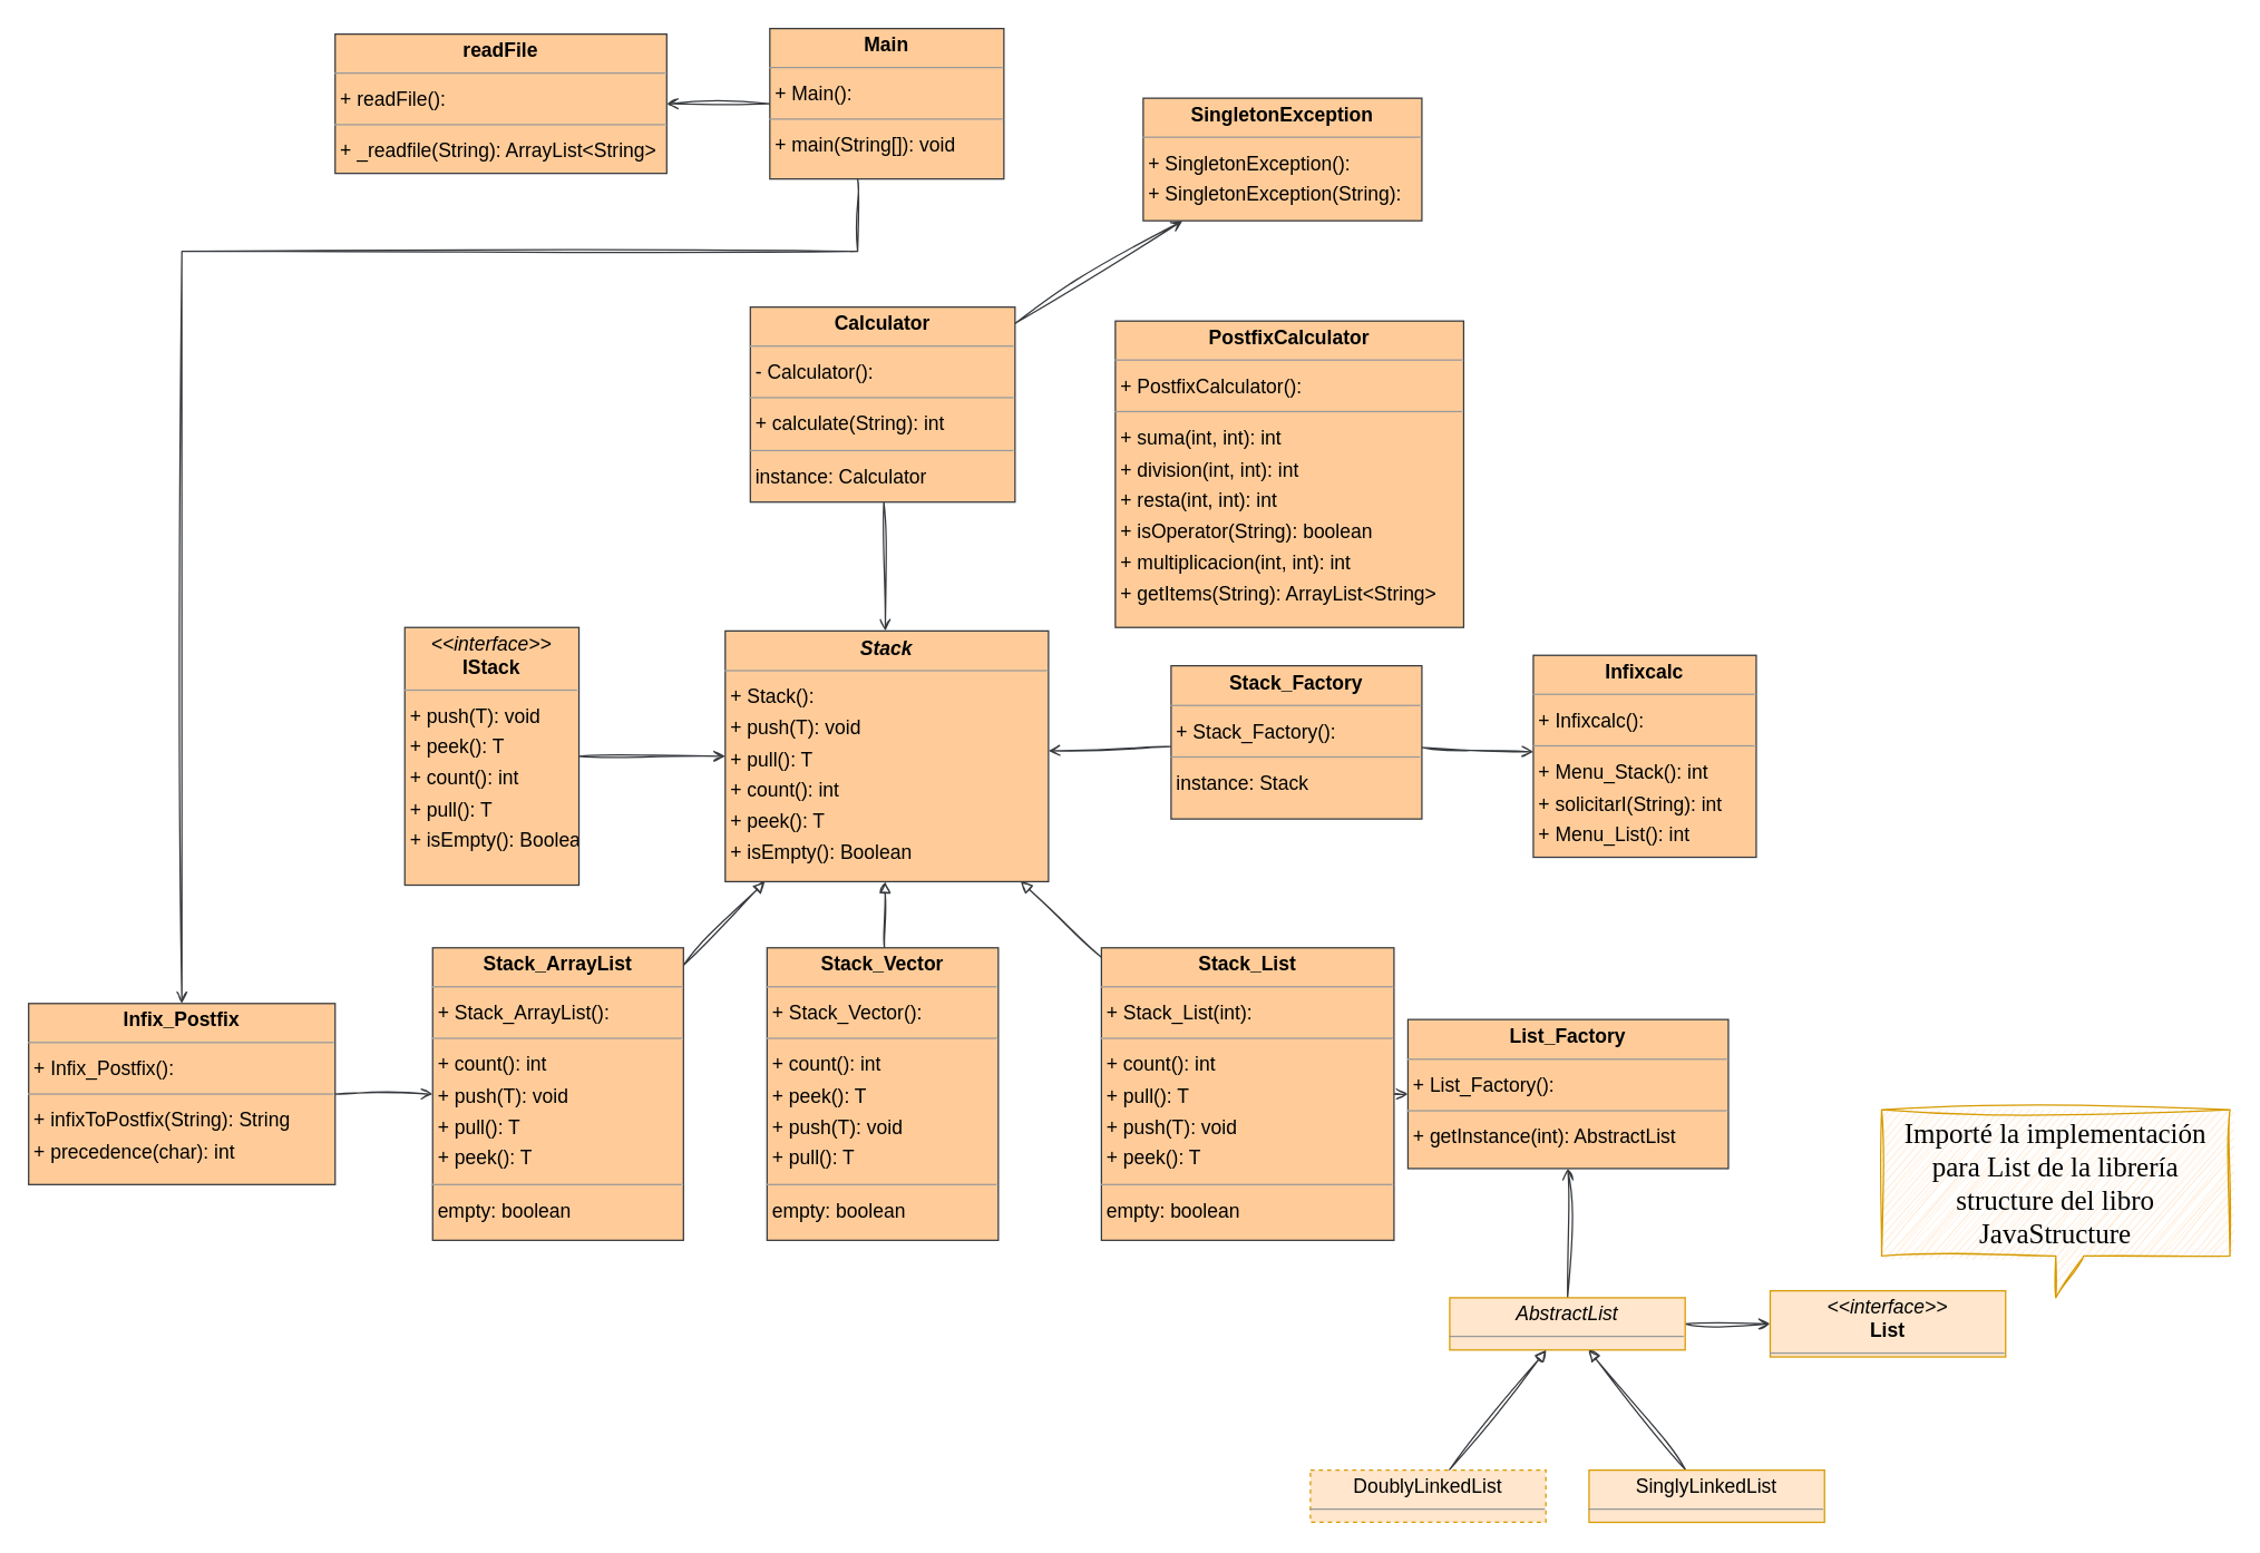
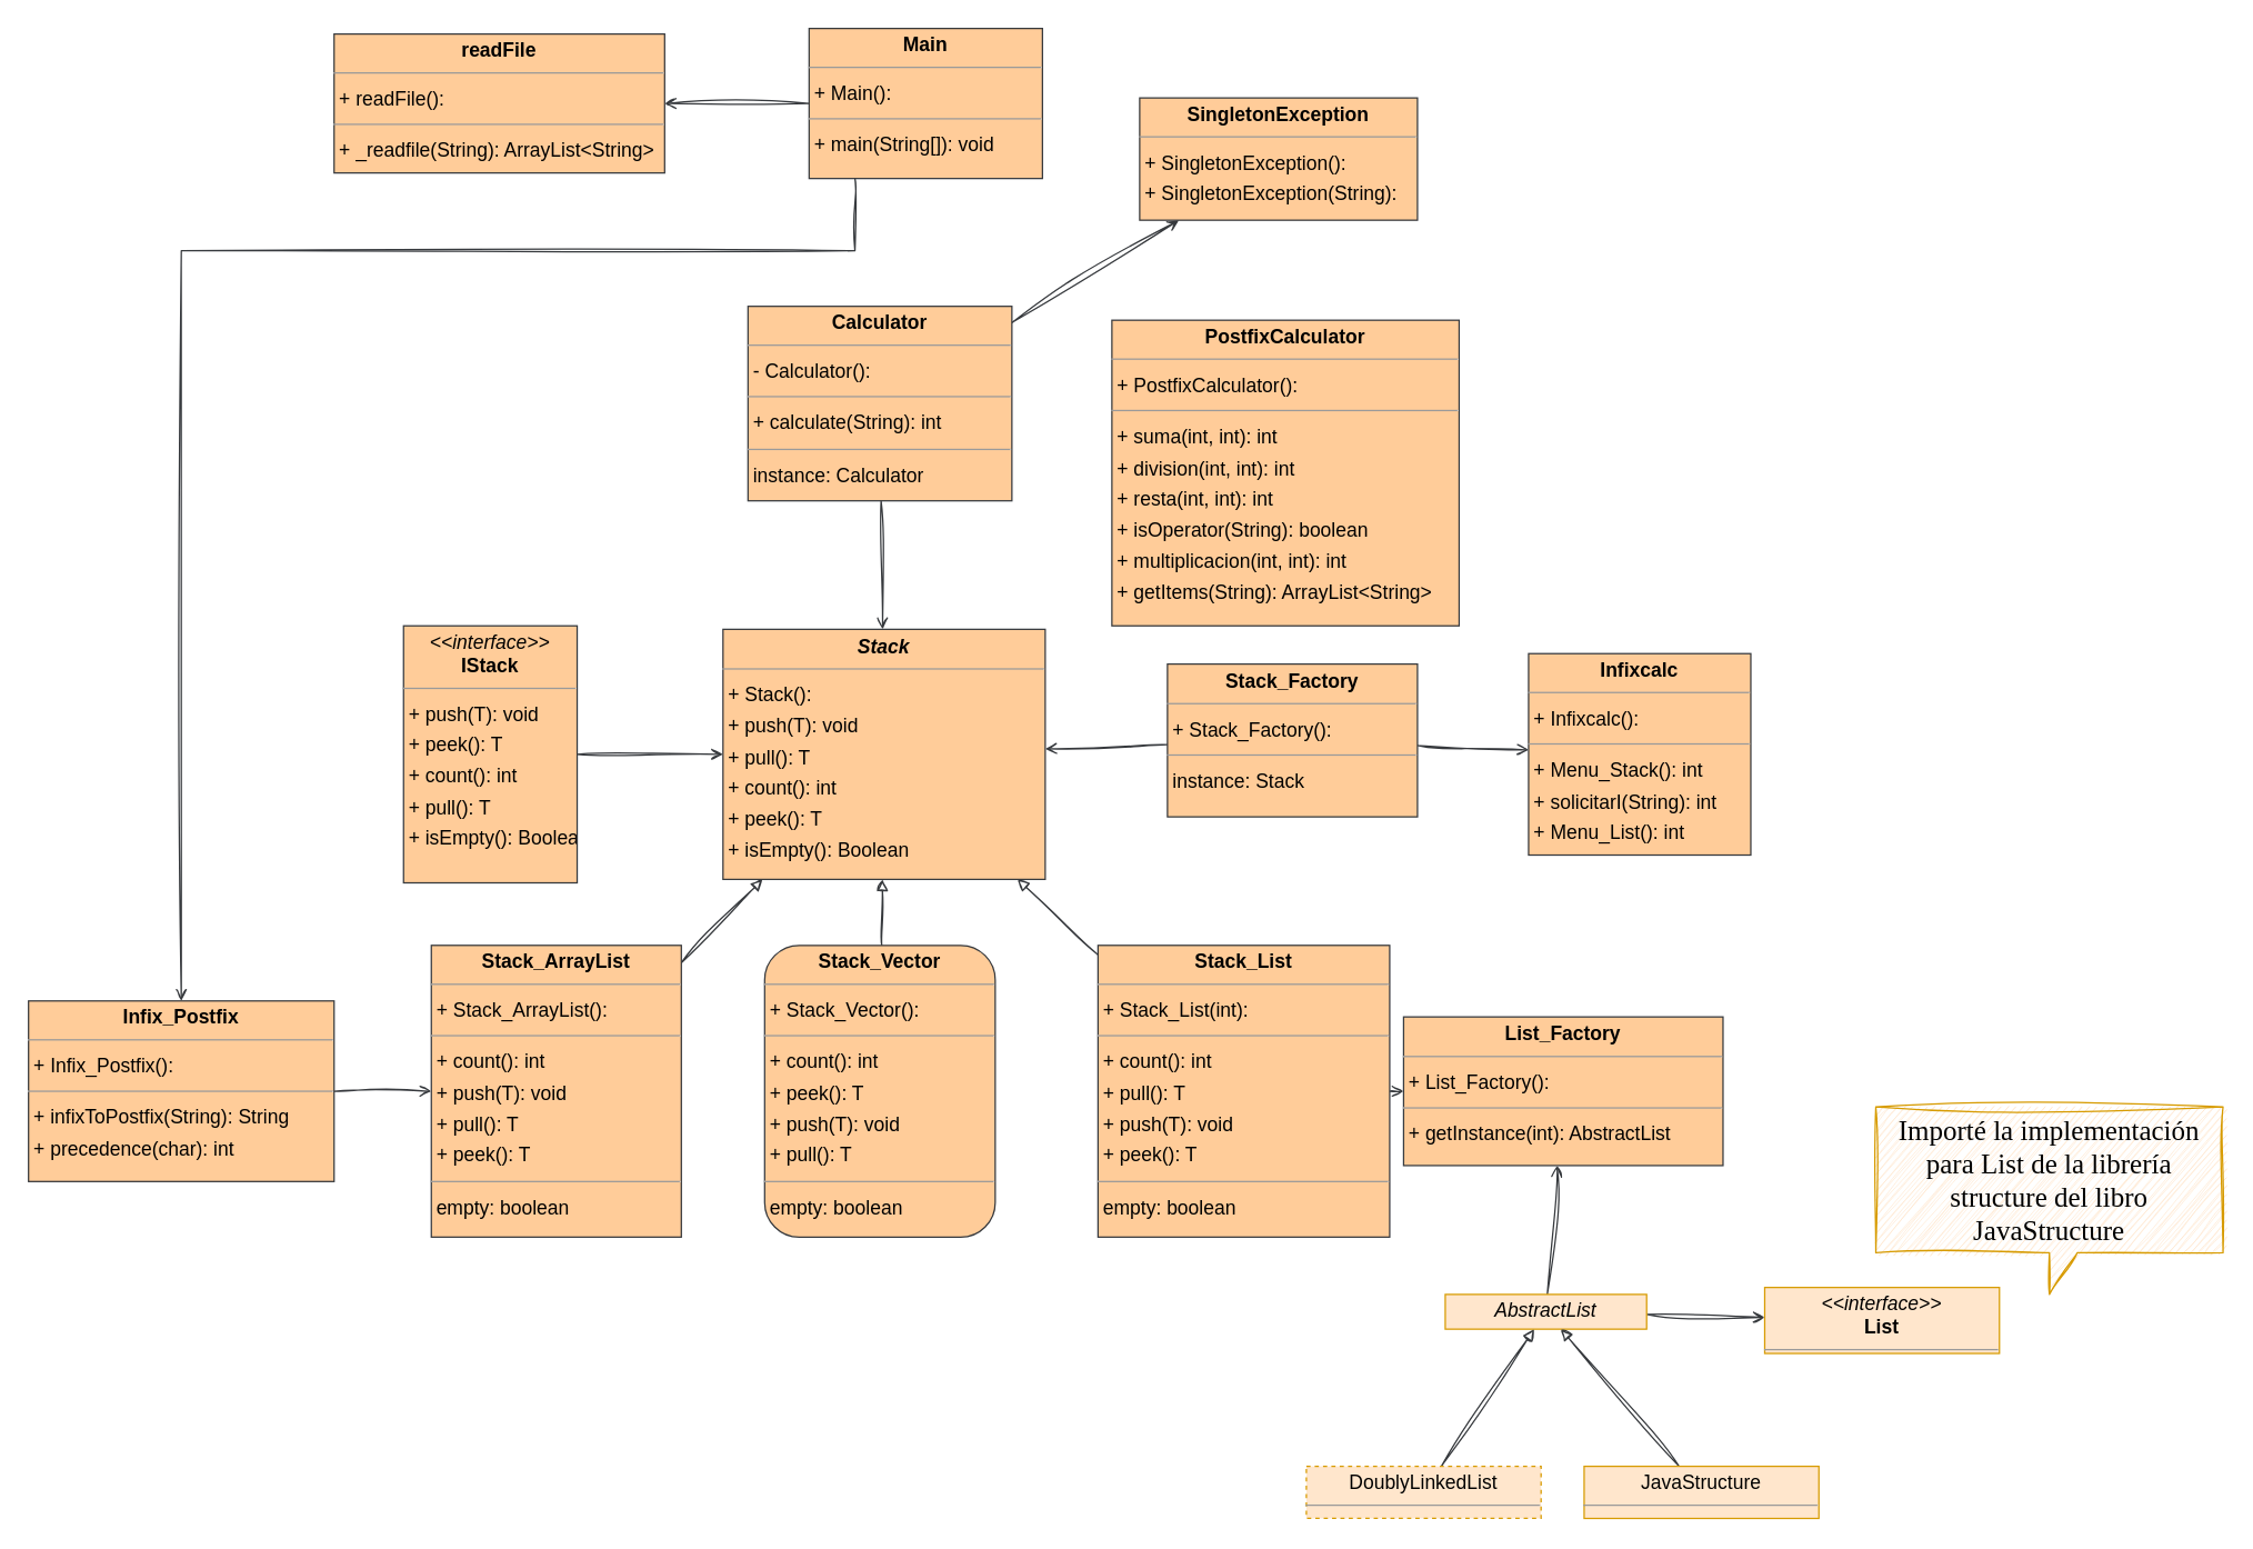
- <mxCell id="14" value="&lt;p style=&quot;margin:0px;margin-top:4px;text-align:center;&quot;&gt;&lt;b&gt;Main&lt;/b&gt;&lt;/p&gt;&lt;hr size=&quot;1&quot;/&gt;&lt;p style=&quot;margin:0 0 0 4px;line-height:1.6;&quot;&gt;+ Main(): &lt;/p&gt;&lt;hr size=&quot;1&quot;/&gt;&lt;p style=&quot;margin:0 0 0 4px;line-height:1.6;&quot;&gt;+ main(String[]): void&lt;/p&gt;" style="verticalAlign=top;align=left;overflow=fill;fontSize=14;fontFamily=Helvetica;html=1;rounded=0;shadow=0;comic=0;labelBackgroundColor=none;strokeWidth=1;fillColor=#ffcc99;strokeColor=#36393d;" parent="1" vertex="1"><mxGeometry x="552" y="20" width="168" height="108" as="geometry" /></mxCell>
+ <mxCell id="14" value="&lt;p style=&quot;margin:0px;margin-top:4px;text-align:center;&quot;&gt;&lt;b&gt;Main&lt;/b&gt;&lt;/p&gt;&lt;hr size=&quot;1&quot;/&gt;&lt;p style=&quot;margin:0 0 0 4px;line-height:1.6;&quot;&gt;+ Main(): &lt;/p&gt;&lt;hr size=&quot;1&quot;/&gt;&lt;p style=&quot;margin:0 0 0 4px;line-height:1.6;&quot;&gt;+ main(String[]): void&lt;/p&gt;" style="verticalAlign=top;align=left;overflow=fill;fontSize=14;fontFamily=Helvetica;html=1;rounded=0;shadow=0;comic=0;labelBackgroundColor=none;strokeWidth=1;fillColor=#ffcc99;strokeColor=#36393d;" parent="1" vertex="1"><mxGeometry x="582" y="20" width="168" height="108" as="geometry" /></mxCell>
- <mxCell id="27" value="&lt;p style=&quot;margin:0px;margin-top:4px;text-align:center;&quot;&gt;&lt;b&gt;Stack_Vector&lt;T&gt;&lt;/b&gt;&lt;/p&gt;&lt;hr size=&quot;1&quot;/&gt;&lt;p style=&quot;margin:0 0 0 4px;line-height:1.6;&quot;&gt;+ Stack_Vector(): &lt;/p&gt;&lt;hr size=&quot;1&quot;/&gt;&lt;p style=&quot;margin:0 0 0 4px;line-height:1.6;&quot;&gt;+ count(): int&lt;br/&gt;+ peek(): T&lt;br/&gt;+ push(T): void&lt;br/&gt;+ pull(): T&lt;/p&gt;&lt;hr size=&quot;1&quot;/&gt;&lt;p style=&quot;margin:0 0 0 4px;line-height:1.6;&quot;&gt; empty: boolean&lt;/p&gt;" style="verticalAlign=top;align=left;overflow=fill;fontSize=14;fontFamily=Helvetica;html=1;rounded=0;shadow=0;comic=0;labelBackgroundColor=none;strokeWidth=1;fillColor=#ffcc99;strokeColor=#36393d;" parent="1" vertex="1"><mxGeometry x="550" y="680" width="166" height="210" as="geometry" /></mxCell>
+ <mxCell id="27" value="&lt;p style=&quot;margin:0px;margin-top:4px;text-align:center;&quot;&gt;&lt;b&gt;Stack_Vector&lt;T&gt;&lt;/b&gt;&lt;/p&gt;&lt;hr size=&quot;1&quot;/&gt;&lt;p style=&quot;margin:0 0 0 4px;line-height:1.6;&quot;&gt;+ Stack_Vector(): &lt;/p&gt;&lt;hr size=&quot;1&quot;/&gt;&lt;p style=&quot;margin:0 0 0 4px;line-height:1.6;&quot;&gt;+ count(): int&lt;br/&gt;+ peek(): T&lt;br/&gt;+ push(T): void&lt;br/&gt;+ pull(): T&lt;/p&gt;&lt;hr size=&quot;1&quot;/&gt;&lt;p style=&quot;margin:0 0 0 4px;line-height:1.6;&quot;&gt; empty: boolean&lt;/p&gt;" style="verticalAlign=top;align=left;overflow=fill;fontSize=14;fontFamily=Helvetica;html=1;shadow=0;comic=0;labelBackgroundColor=none;strokeWidth=1;fillColor=#ffcc99;strokeColor=#36393d;rounded=1;" parent="1" vertex="1"><mxGeometry x="550" y="680" width="166" height="210" as="geometry" /></mxCell>
- <mxCell id="30" value="&lt;p style=&quot;margin:0px;margin-top:4px;text-align:center;&quot;&gt;&lt;i&gt;AbstractList&lt;/i&gt;&lt;/p&gt;&lt;hr size=&quot;1&quot;&gt;&lt;p style=&quot;margin:0 0 0 4px;line-height:1.6;&quot;&gt;&lt;br&gt;&lt;/p&gt;" style="verticalAlign=top;align=left;overflow=fill;fontSize=14;fontFamily=Helvetica;html=1;rounded=0;shadow=0;comic=0;labelBackgroundColor=none;strokeWidth=1;fillColor=#ffe6cc;strokeColor=#d79b00;" vertex="1" parent="1"><mxGeometry x="1040" y="931.25" width="169" height="37.5" as="geometry" /></mxCell>
+ <mxCell id="30" value="&lt;p style=&quot;margin:0px;margin-top:4px;text-align:center;&quot;&gt;&lt;i&gt;AbstractList&lt;/i&gt;&lt;/p&gt;&lt;hr size=&quot;1&quot;&gt;&lt;p style=&quot;margin:0 0 0 4px;line-height:1.6;&quot;&gt;&lt;br&gt;&lt;/p&gt;" style="verticalAlign=top;align=left;overflow=fill;fontSize=14;fontFamily=Helvetica;html=1;rounded=0;shadow=0;comic=0;labelBackgroundColor=none;strokeWidth=1;fillColor=#ffe6cc;strokeColor=#d79b00;" vertex="1" parent="1"><mxGeometry x="1040" y="931.25" width="145" height="25" as="geometry" /></mxCell>
- <mxCell id="35" value="&lt;p style=&quot;margin:0px;margin-top:4px;text-align:center;&quot;&gt;SinglyLinkedList&lt;/p&gt;&lt;hr size=&quot;1&quot;&gt;&lt;p style=&quot;margin:0 0 0 4px;line-height:1.6;&quot;&gt;&lt;br&gt;&lt;/p&gt;" style="verticalAlign=top;align=left;overflow=fill;fontSize=14;fontFamily=Helvetica;html=1;rounded=0;shadow=0;comic=0;labelBackgroundColor=none;strokeWidth=1;fillColor=#ffe6cc;strokeColor=#d79b00;" vertex="1" parent="1"><mxGeometry x="1140" y="1055" width="169" height="37.5" as="geometry" /></mxCell>
+ <mxCell id="35" value="&lt;p style=&quot;margin:0px;margin-top:4px;text-align:center;&quot;&gt;JavaStructure&lt;/p&gt;&lt;hr size=&quot;1&quot;&gt;&lt;p style=&quot;margin:0 0 0 4px;line-height:1.6;&quot;&gt;&lt;br&gt;&lt;/p&gt;" style="verticalAlign=top;align=left;overflow=fill;fontSize=14;fontFamily=Helvetica;html=1;rounded=0;shadow=0;comic=0;labelBackgroundColor=none;strokeWidth=1;fillColor=#ffe6cc;strokeColor=#d79b00;" vertex="1" parent="1"><mxGeometry x="1140" y="1055" width="169" height="37.5" as="geometry" /></mxCell>
